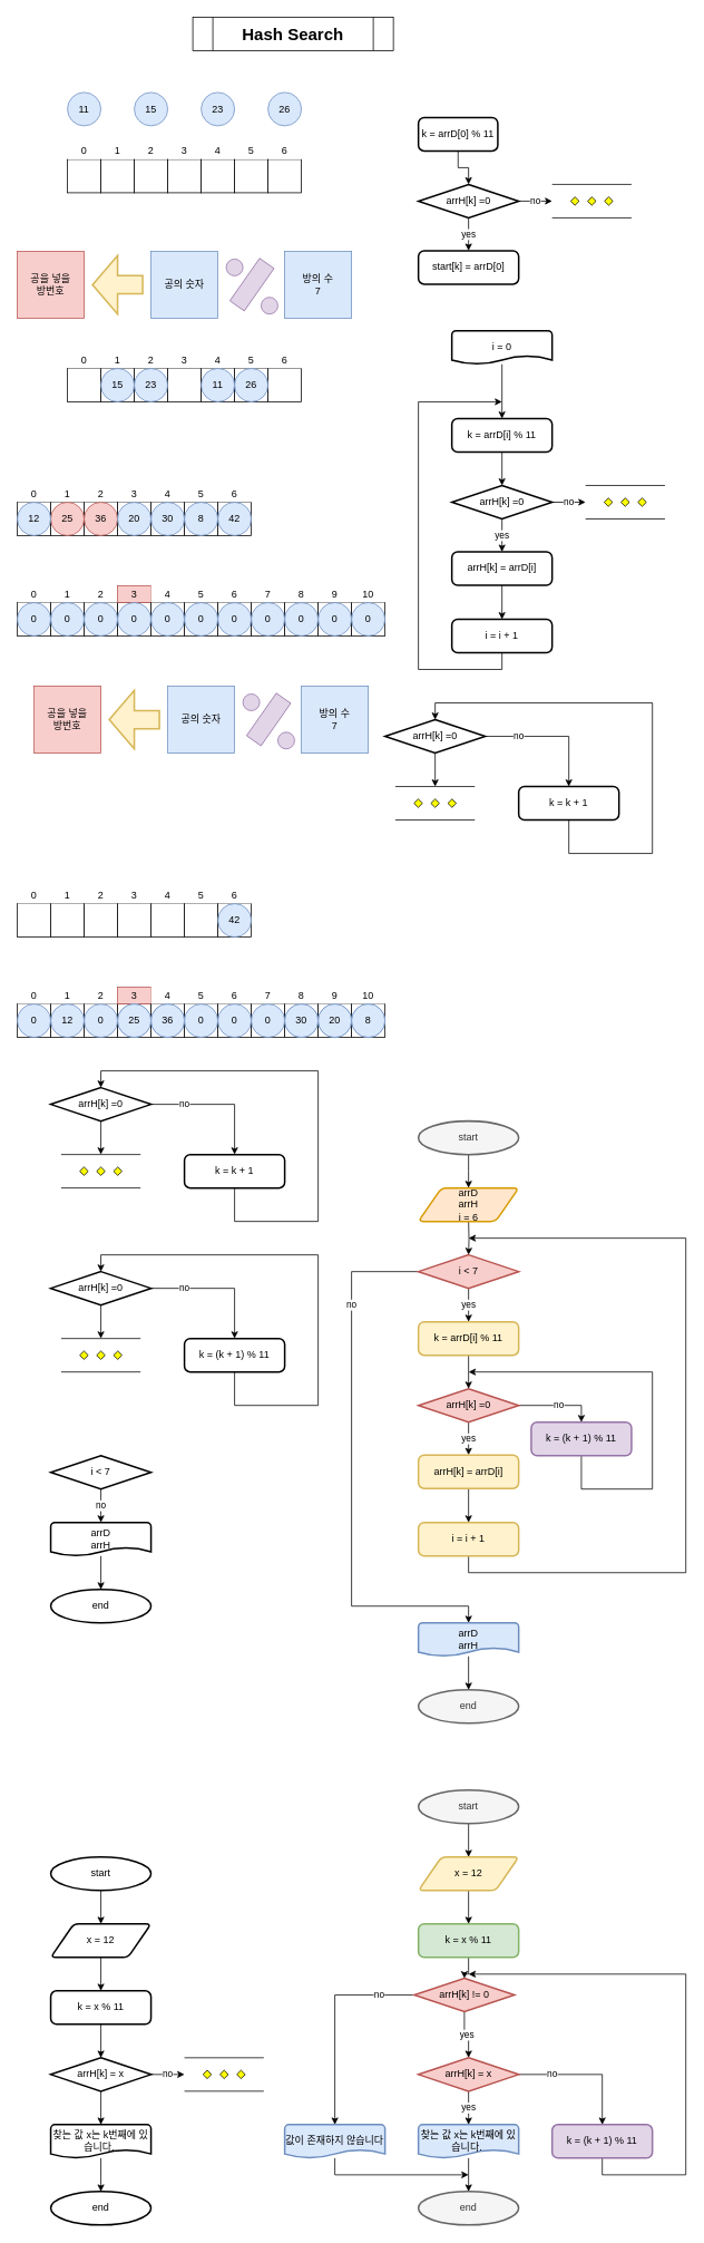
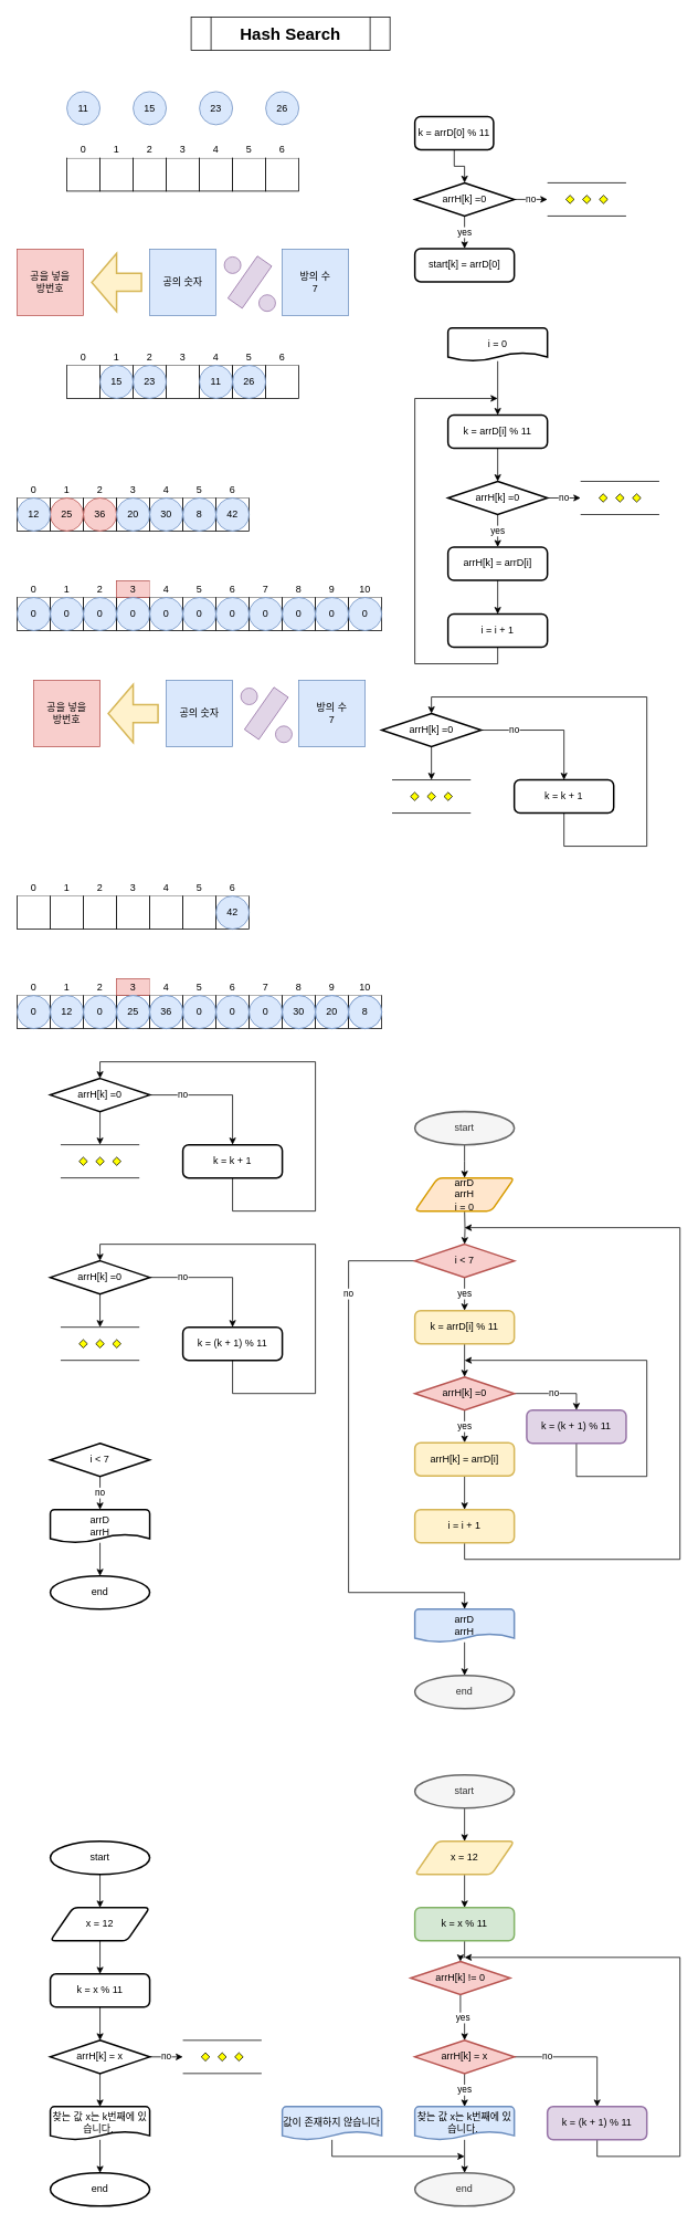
- <mxCell id="222" value="arrD&lt;br&gt;arrH&lt;br&gt;i = 6" style="shape=parallelogram;html=1;strokeWidth=2;perimeter=parallelogramPerimeter;whiteSpace=wrap;rounded=1;arcSize=12;size=0.23;fillColor=#ffe6cc;strokeColor=#d79b00;" vertex="1" parent="1"><mxGeometry x="500" y="1420" width="120" height="40" as="geometry" /></mxCell>
+ <mxCell id="222" value="arrD&lt;br&gt;arrH&lt;br&gt;i = 0" style="shape=parallelogram;html=1;strokeWidth=2;perimeter=parallelogramPerimeter;whiteSpace=wrap;rounded=1;arcSize=12;size=0.23;fillColor=#ffe6cc;strokeColor=#d79b00;" vertex="1" parent="1"><mxGeometry x="500" y="1420" width="120" height="40" as="geometry" /></mxCell>
- <mxCell id="251" value="no" style="edgeStyle=orthogonalEdgeStyle;rounded=0;orthogonalLoop=1;jettySize=auto;html=1;entryX=0.5;entryY=0;entryDx=0;entryDy=0;entryPerimeter=0;" edge="1" parent="1" source="252" target="254"><mxGeometry x="-0.667" relative="1" as="geometry"><mxPoint as="offset" /></mxGeometry></mxCell>
